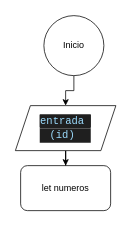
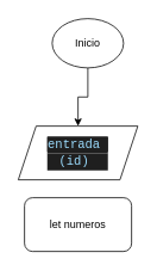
- <mxCell id="3" value="Inicio" style="ellipse;whiteSpace=wrap;html=1;aspect=fixed;" vertex="1" parent="1"><mxGeometry x="58" y="20" width="80" height="80" as="geometry" /></mxCell>
+ <mxCell id="3" value="Inicio" style="ellipse;whiteSpace=wrap;html=1;aspect=fixed;" vertex="1" parent="1"><mxGeometry x="58" y="20" width="80" height="55" as="geometry" /></mxCell>
- <mxCell id="4" value="" style="edgeStyle=orthogonalEdgeStyle;rounded=0;orthogonalLoop=1;jettySize=auto;html=1;" edge="1" parent="1" source="5" target="6"><mxGeometry relative="1" as="geometry" /></mxCell>
